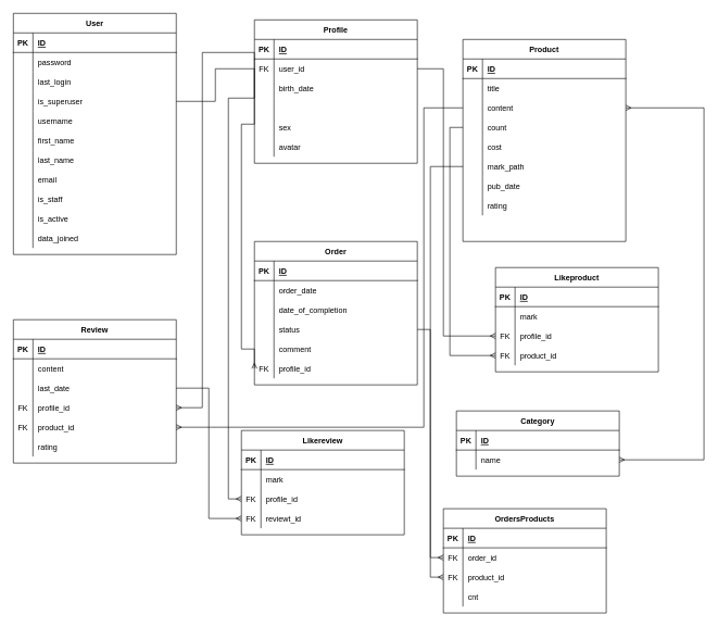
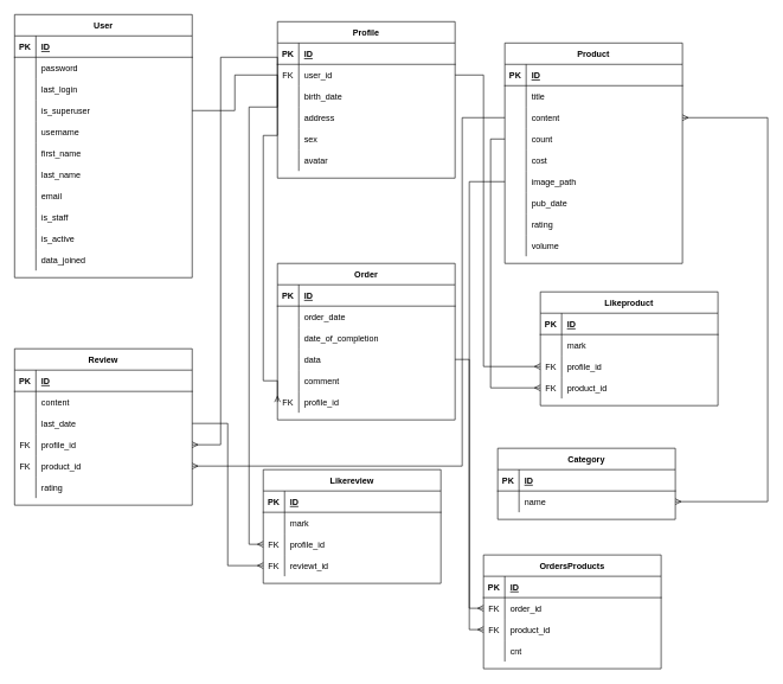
+ <mxCell id="95" value="address" style="shape=partialRectangle;overflow=hidden;connectable=0;fillColor=none;top=0;left=0;bottom=0;right=0;align=left;spacingLeft=6;" parent="93" vertex="1"><mxGeometry x="30" width="220" height="30" as="geometry"><mxRectangle width="220" height="30" as="alternateBounds" /></mxGeometry></mxCell>
- <mxCell id="39" value="mark_path" style="shape=partialRectangle;overflow=hidden;connectable=0;fillColor=none;top=0;left=0;bottom=0;right=0;align=left;spacingLeft=6;" parent="37" vertex="1"><mxGeometry x="30" width="220" height="30" as="geometry"><mxRectangle width="220" height="30" as="alternateBounds" /></mxGeometry></mxCell>
+ <mxCell id="39" value="image_path" style="shape=partialRectangle;overflow=hidden;connectable=0;fillColor=none;top=0;left=0;bottom=0;right=0;align=left;spacingLeft=6;" parent="37" vertex="1"><mxGeometry x="30" width="220" height="30" as="geometry"><mxRectangle width="220" height="30" as="alternateBounds" /></mxGeometry></mxCell>
+ <mxCell id="48" value="volume" style="shape=partialRectangle;overflow=hidden;connectable=0;fillColor=none;top=0;left=0;bottom=0;right=0;align=left;spacingLeft=6;" parent="46" vertex="1"><mxGeometry x="30" width="220" height="30" as="geometry"><mxRectangle width="220" height="30" as="alternateBounds" /></mxGeometry></mxCell>
- <mxCell id="14" value="status" style="shape=partialRectangle;overflow=hidden;connectable=0;fillColor=none;top=0;left=0;bottom=0;right=0;align=left;spacingLeft=6;" parent="12" vertex="1"><mxGeometry x="30" width="220" height="30" as="geometry"><mxRectangle width="220" height="30" as="alternateBounds" /></mxGeometry></mxCell>
+ <mxCell id="14" value="data" style="shape=partialRectangle;overflow=hidden;connectable=0;fillColor=none;top=0;left=0;bottom=0;right=0;align=left;spacingLeft=6;" parent="12" vertex="1"><mxGeometry x="30" width="220" height="30" as="geometry"><mxRectangle width="220" height="30" as="alternateBounds" /></mxGeometry></mxCell>
